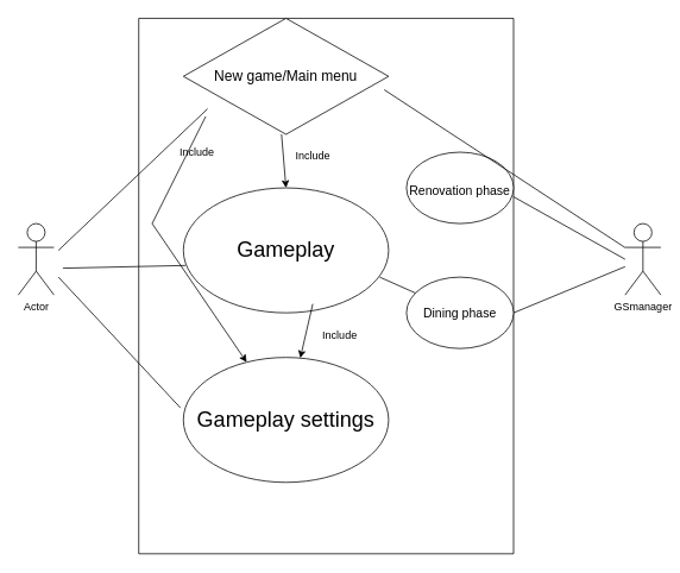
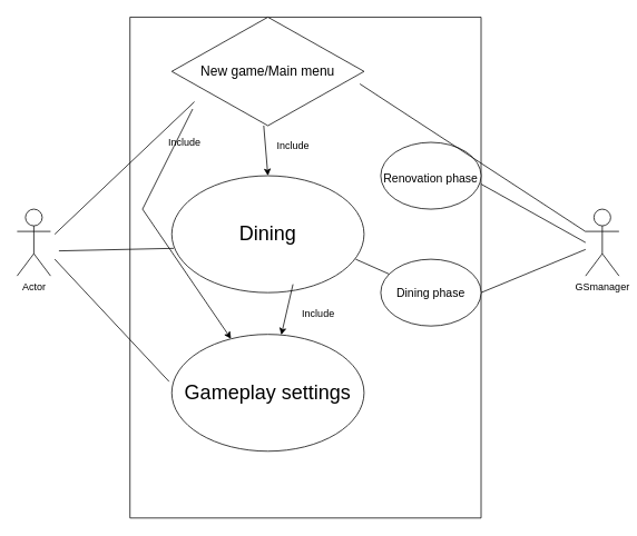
- <mxCell id="6" value="Gameplay" style="ellipse;whiteSpace=wrap;html=1;fontSize=24;" parent="3" vertex="1"><mxGeometry x="50" y="190" width="230" height="140" as="geometry" /></mxCell>
+ <mxCell id="6" value="Dining" style="ellipse;whiteSpace=wrap;html=1;fontSize=24;" parent="3" vertex="1"><mxGeometry x="50" y="190" width="230" height="140" as="geometry" /></mxCell>
